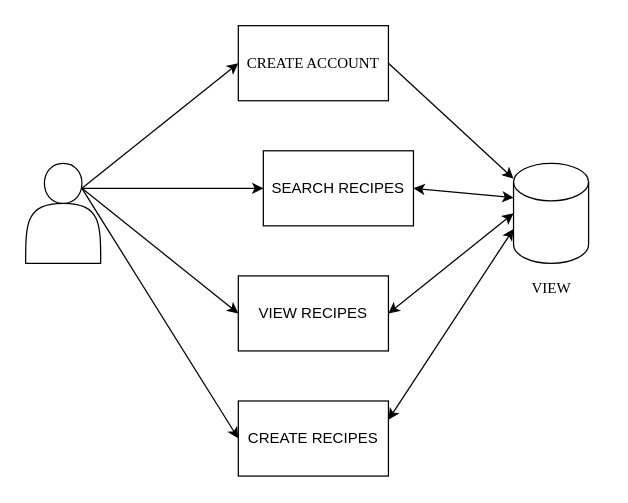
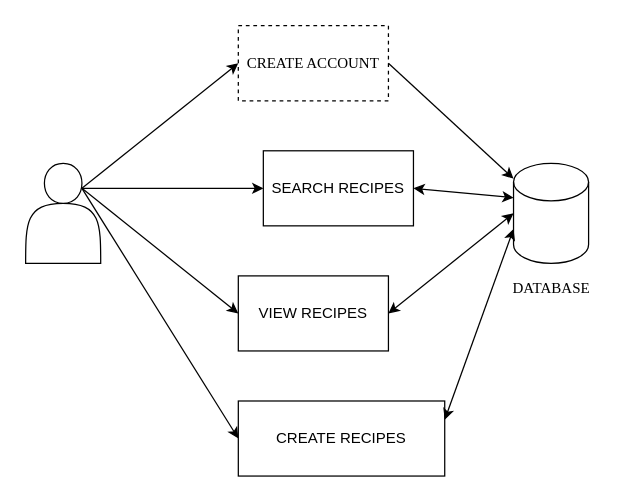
- <mxCell id="2" value="CREATE ACCOUNT" style="rounded=0;whiteSpace=wrap;html=1;fontFamily=Times New Roman;" vertex="1" parent="1"><mxGeometry x="190" y="20" width="120" height="60" as="geometry" /></mxCell>
+ <mxCell id="2" value="CREATE ACCOUNT" style="rounded=0;whiteSpace=wrap;html=1;fontFamily=Times New Roman;dashed=1;" vertex="1" parent="1"><mxGeometry x="190" y="20" width="120" height="60" as="geometry" /></mxCell>
- <mxCell id="16" value="VIEW" style="text;html=1;align=center;verticalAlign=middle;resizable=0;points=[];autosize=1;fontFamily=Times New Roman;" vertex="1" parent="1"><mxGeometry x="400" y="220" width="80" height="20" as="geometry" /></mxCell>
+ <mxCell id="16" value="DATABASE" style="text;html=1;align=center;verticalAlign=middle;resizable=0;points=[];autosize=1;fontFamily=Times New Roman;" vertex="1" parent="1"><mxGeometry x="400" y="220" width="80" height="20" as="geometry" /></mxCell>
- <mxCell id="5" value="CREATE RECIPES" style="rounded=0;whiteSpace=wrap;html=1;" vertex="1" parent="1"><mxGeometry x="190" y="320" width="120" height="60" as="geometry" /></mxCell>
+ <mxCell id="5" value="CREATE RECIPES" style="rounded=0;whiteSpace=wrap;html=1;" vertex="1" parent="1"><mxGeometry x="190" y="320" width="165" height="60" as="geometry" /></mxCell>
